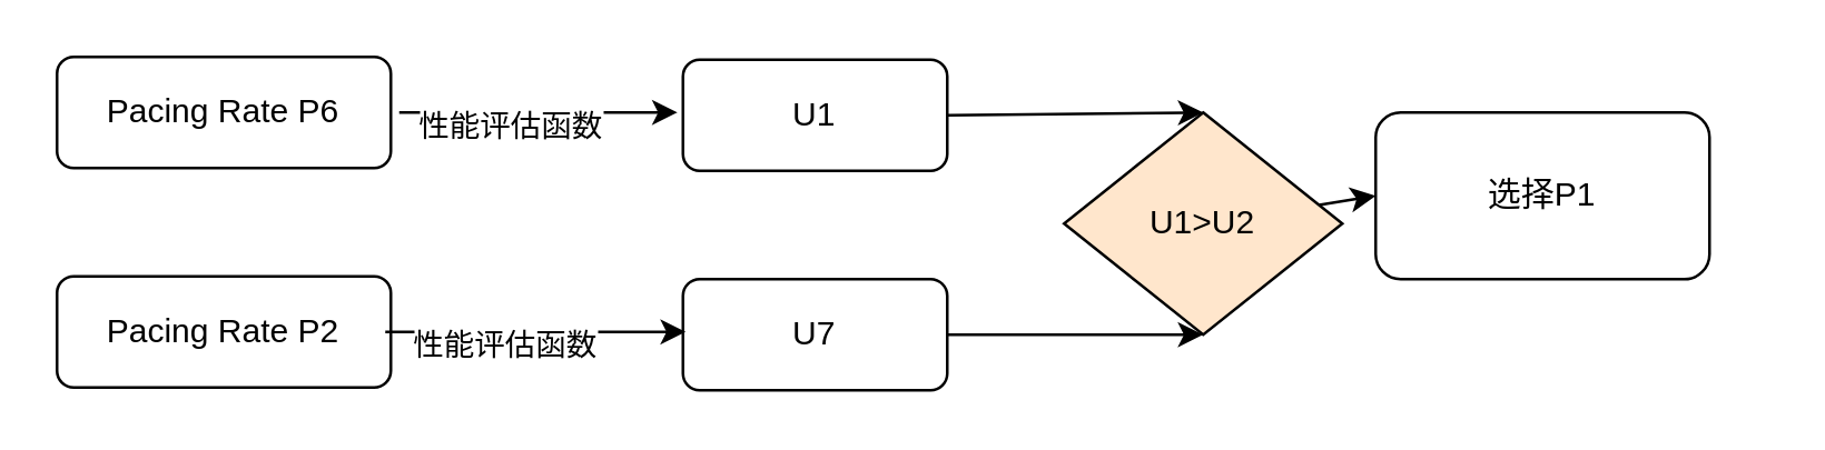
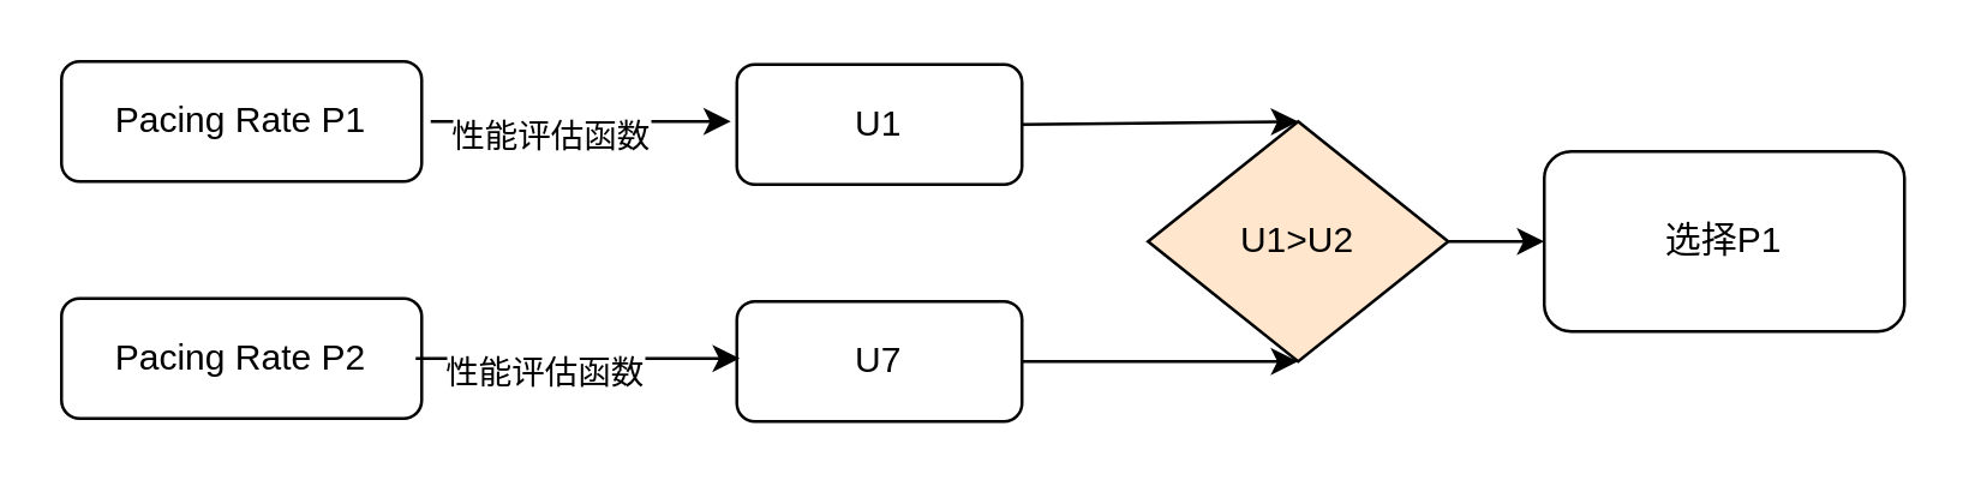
- <mxCell id="2" value="&lt;span style=&quot;font-weight: normal;&quot;&gt;Pacing Rate P6&lt;/span&gt;" style="rounded=1;whiteSpace=wrap;html=1;fontSize=12;glass=0;strokeWidth=1;shadow=0;fontStyle=1" parent="1" vertex="1"><mxGeometry x="20" y="20" width="120" height="40" as="geometry" /></mxCell>
+ <mxCell id="2" value="&lt;span style=&quot;font-weight: normal;&quot;&gt;Pacing Rate P1&lt;/span&gt;" style="rounded=1;whiteSpace=wrap;html=1;fontSize=12;glass=0;strokeWidth=1;shadow=0;fontStyle=1" parent="1" vertex="1"><mxGeometry x="20" y="20" width="120" height="40" as="geometry" /></mxCell>
- <mxCell id="11" value="选择P1" style="rounded=1;whiteSpace=wrap;html=1;" vertex="1" parent="1"><mxGeometry x="494" y="40" width="120" height="60" as="geometry" /></mxCell>
+ <mxCell id="11" value="选择P1" style="rounded=1;whiteSpace=wrap;html=1;" vertex="1" parent="1"><mxGeometry x="514" y="50" width="120" height="60" as="geometry" /></mxCell>
